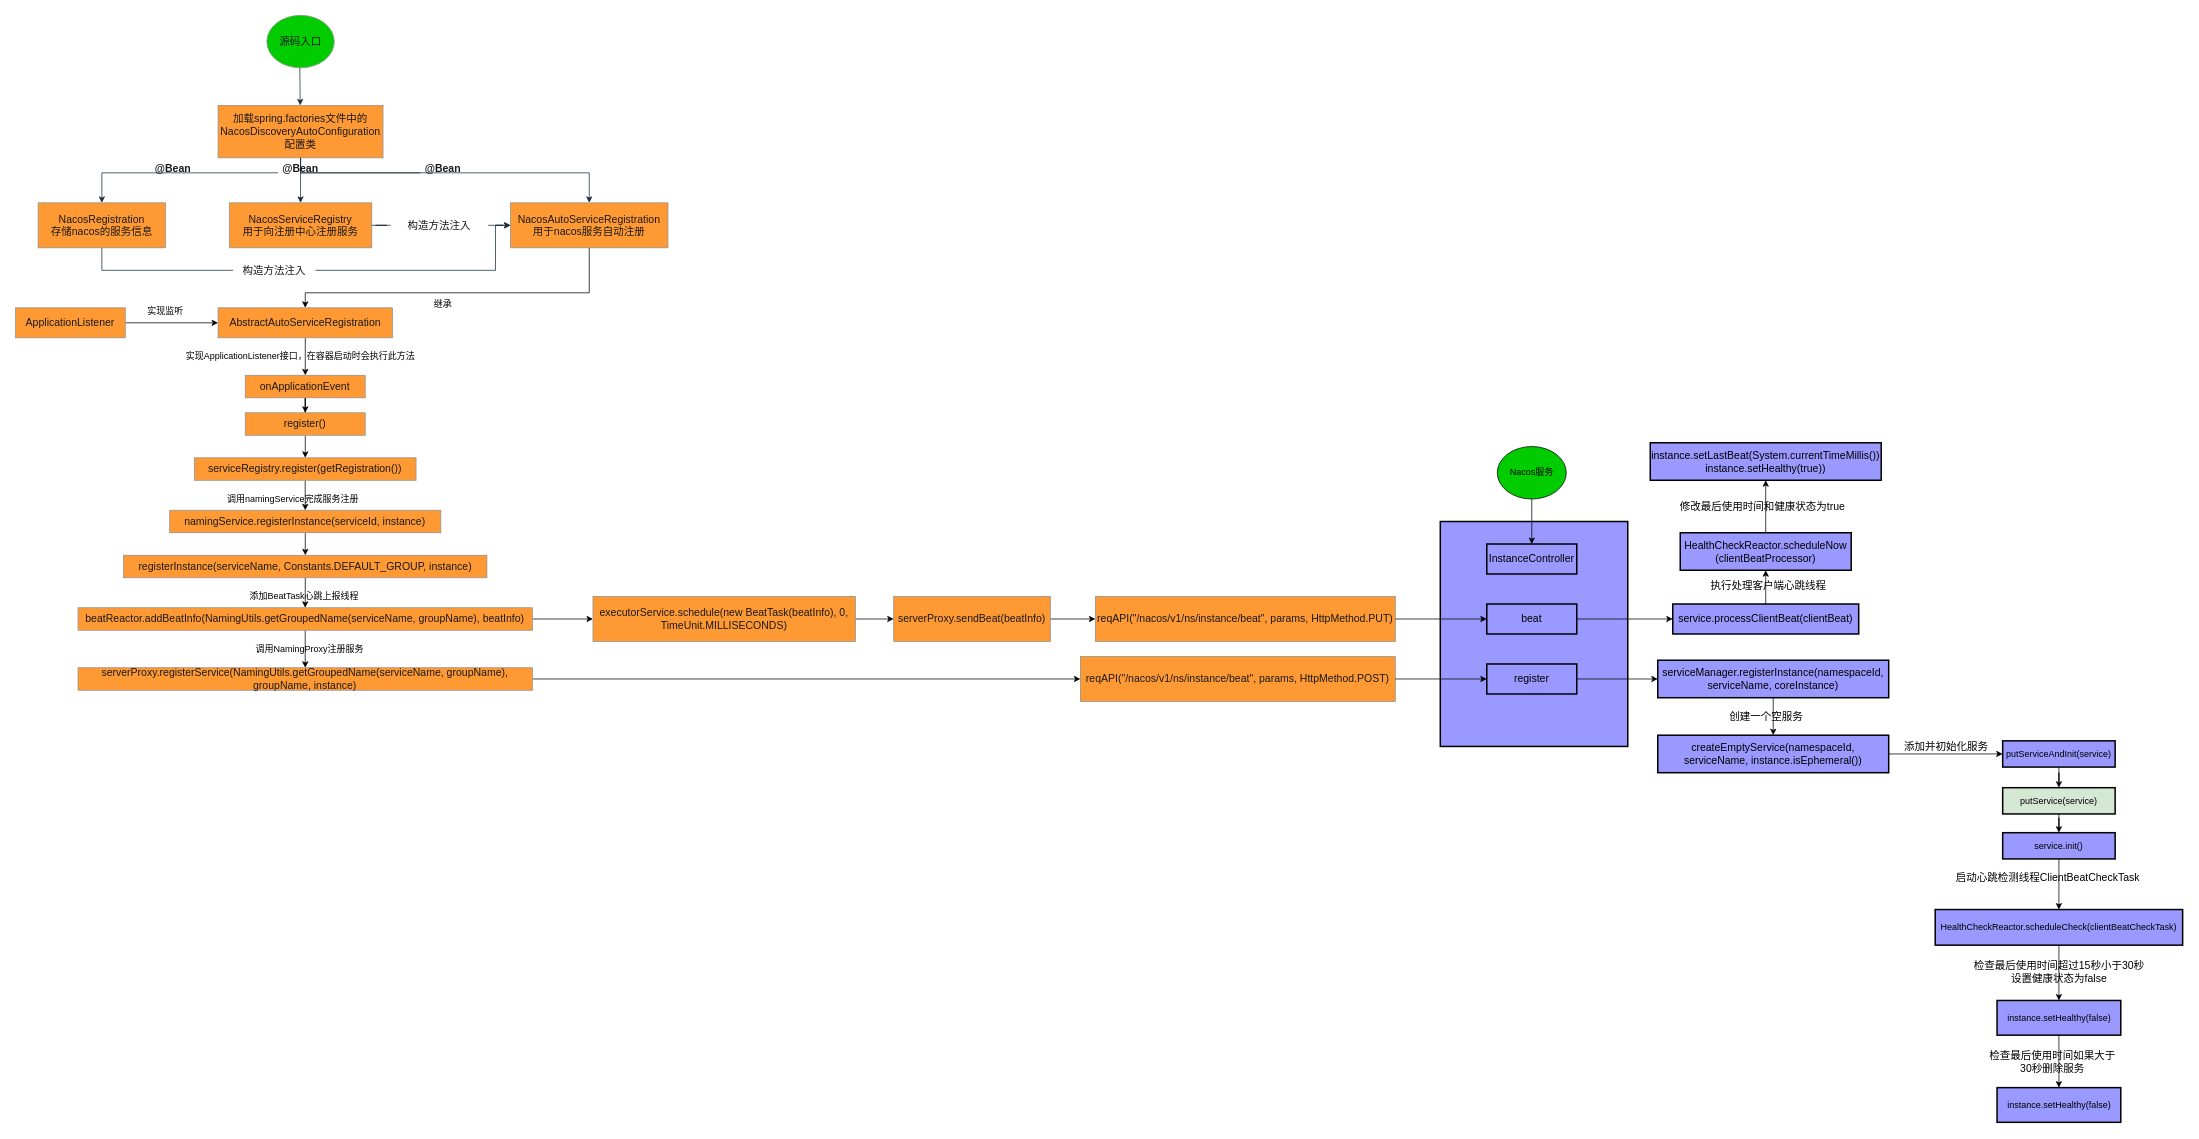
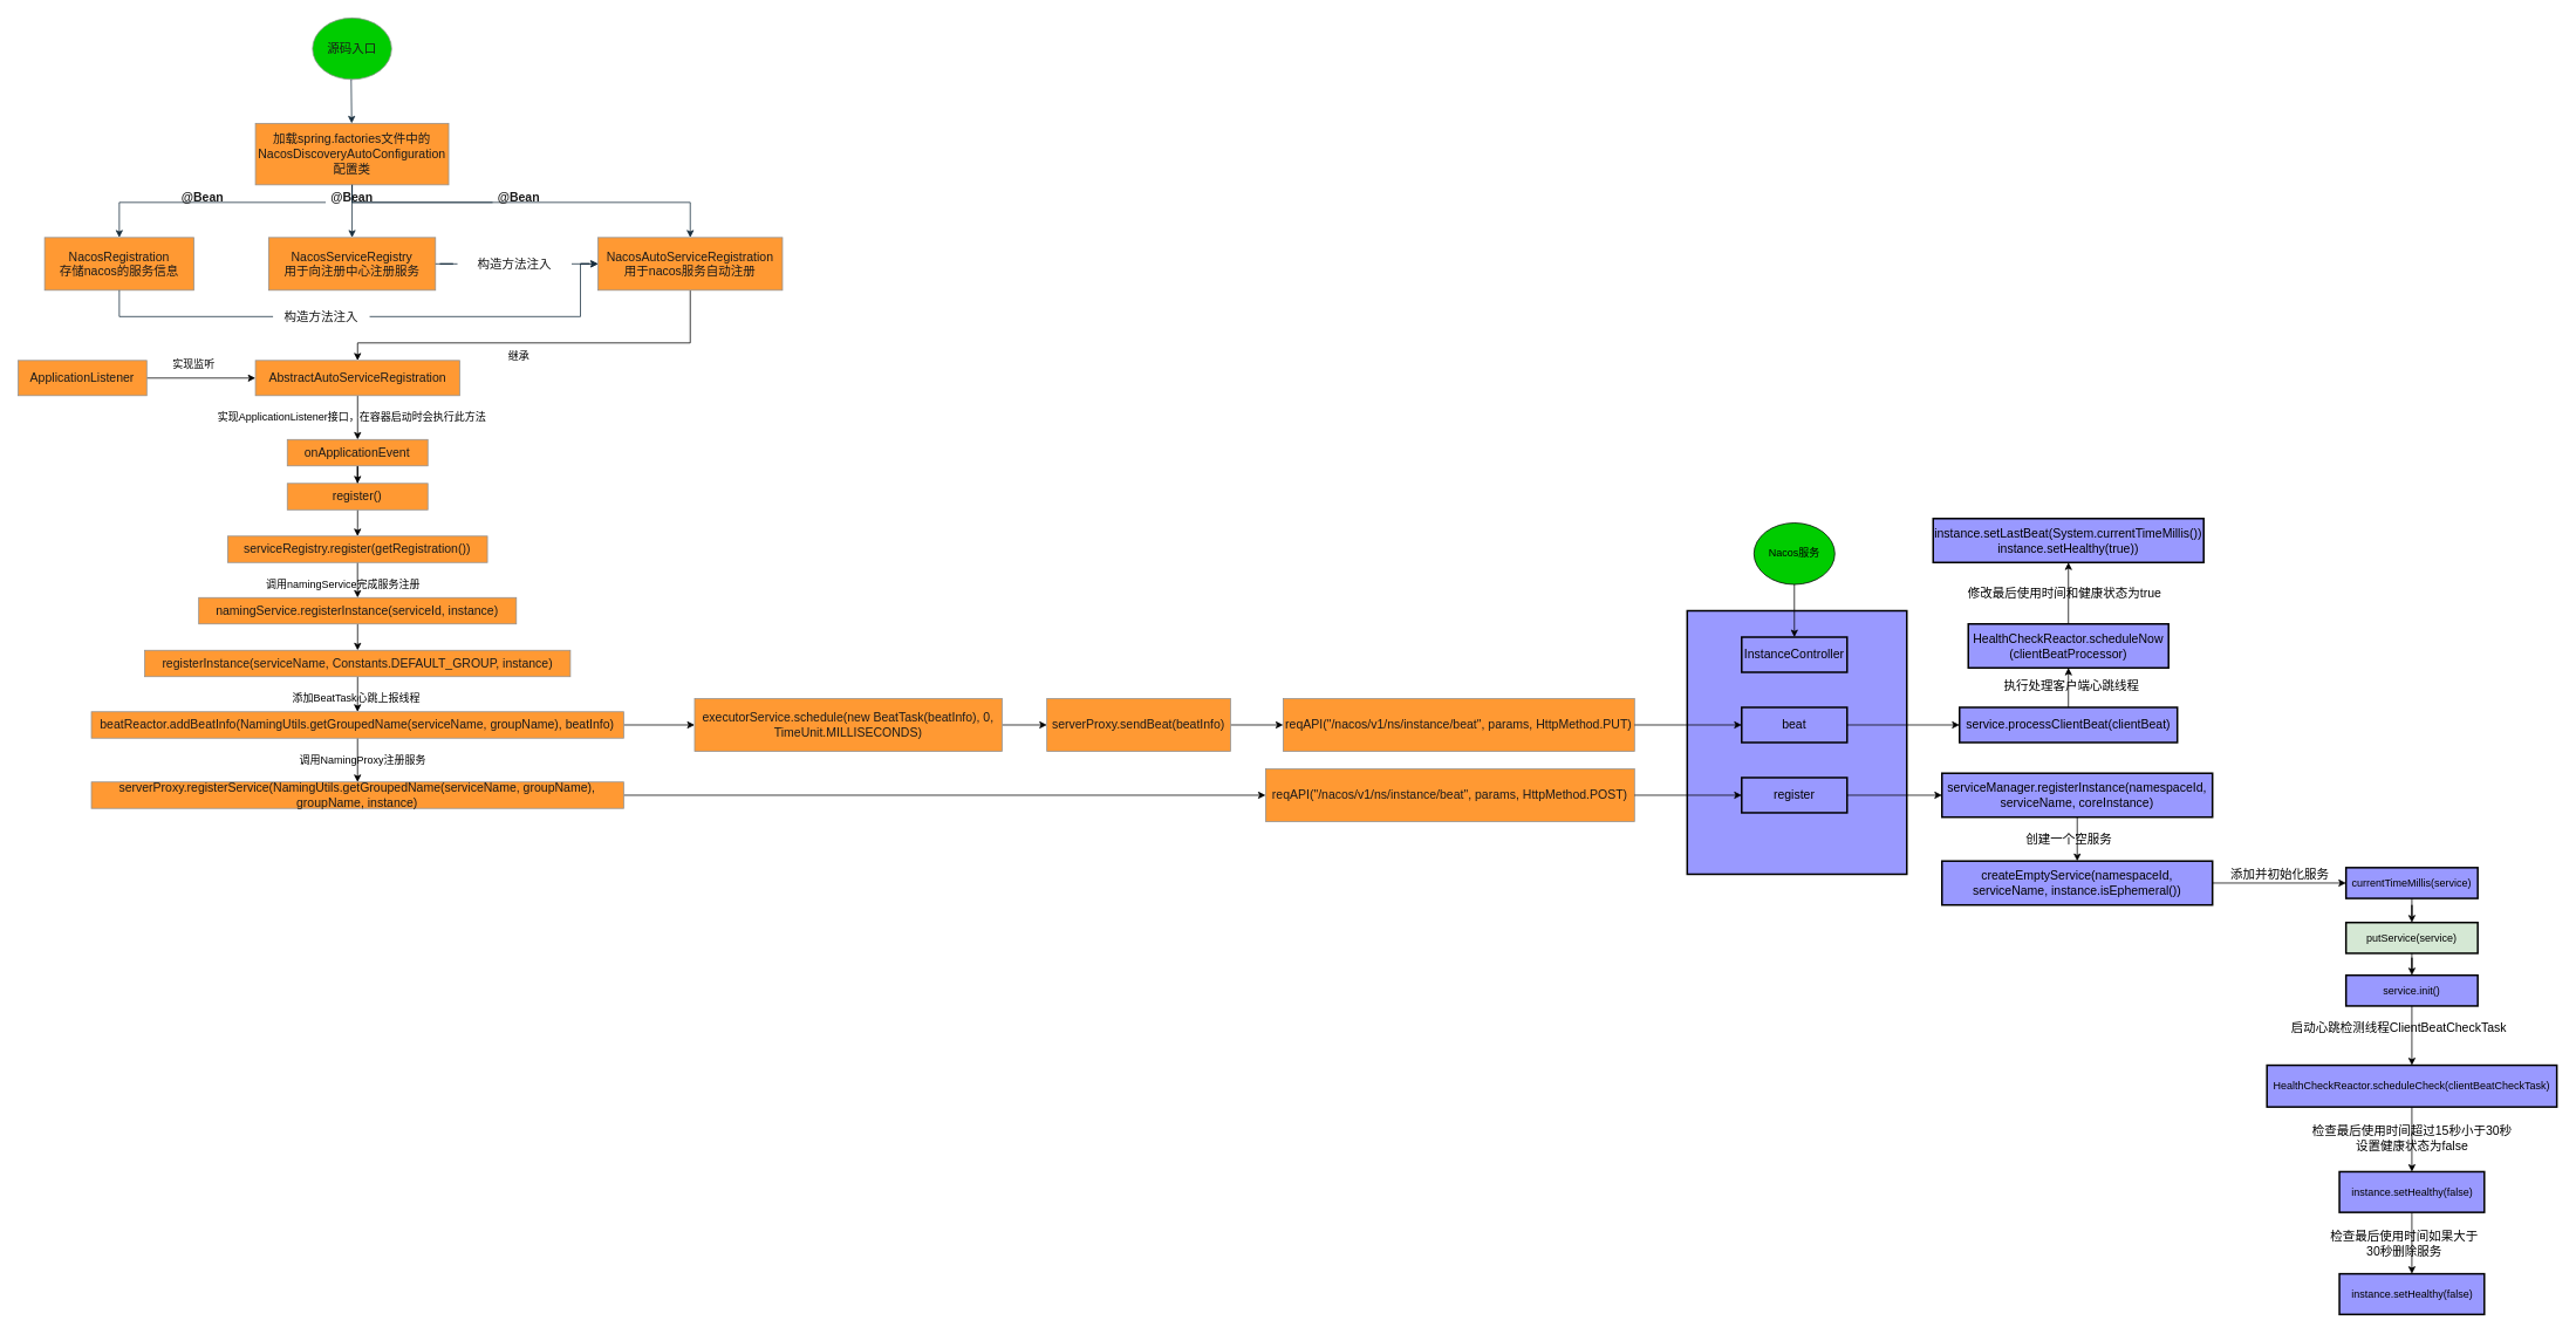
- <mxCell id="77" value="putServiceAndInit(service)" style="whiteSpace=wrap;html=1;fillColor=#9999FF;rounded=0;strokeWidth=2;" vertex="1" parent="1"><mxGeometry x="2670" y="987.5" width="150" height="35" as="geometry" /></mxCell>
+ <mxCell id="77" value="currentTimeMillis(service)" style="whiteSpace=wrap;html=1;fillColor=#9999FF;rounded=0;strokeWidth=2;" vertex="1" parent="1"><mxGeometry x="2670" y="987.5" width="150" height="35" as="geometry" /></mxCell>
